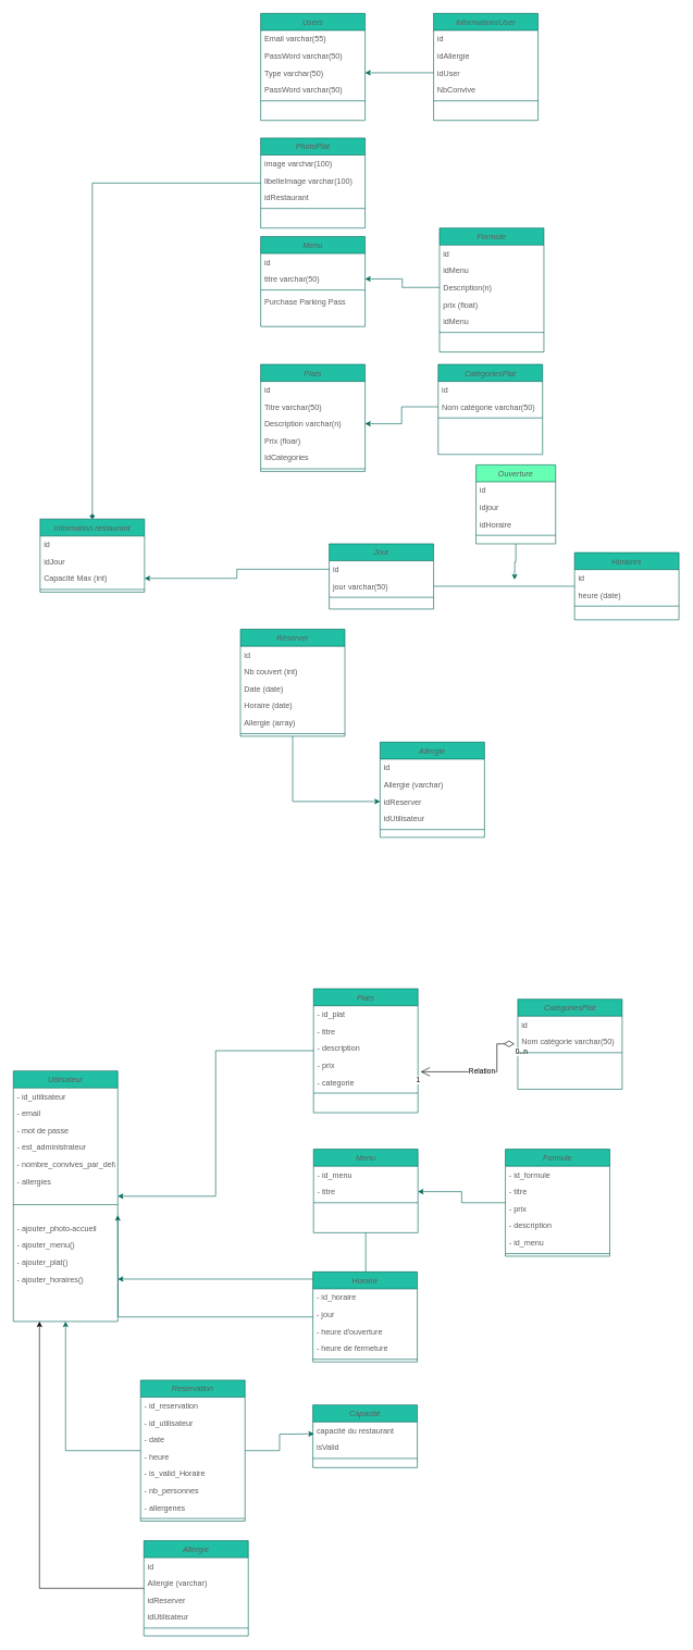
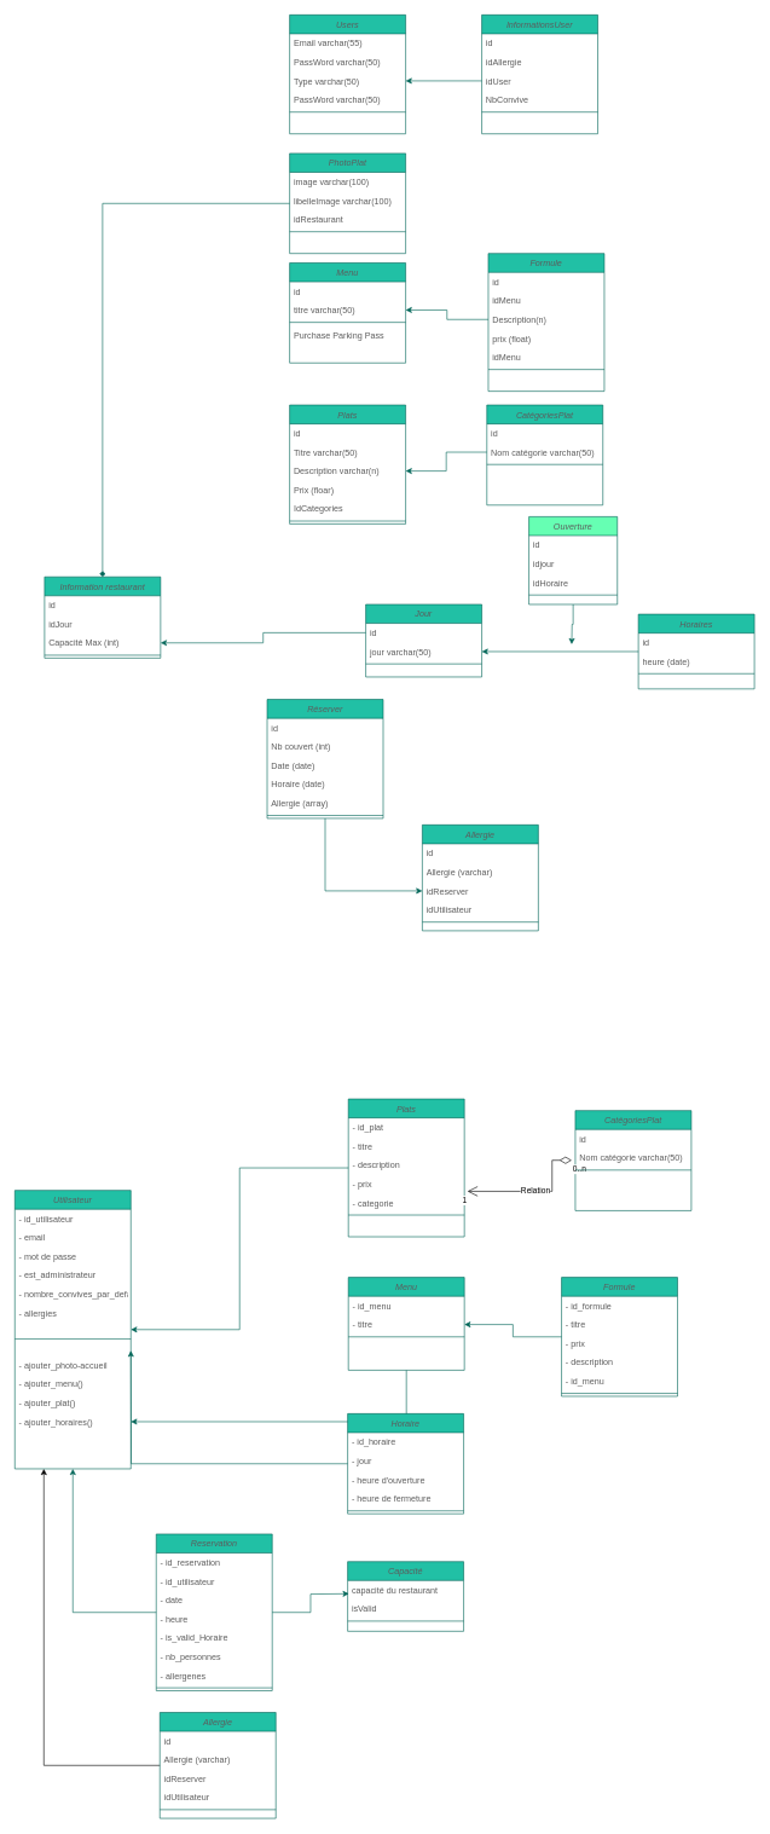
- <mxCell id="41" style="edgeStyle=orthogonalEdgeStyle;rounded=0;orthogonalLoop=1;jettySize=auto;html=1;entryX=1;entryY=0.5;entryDx=0;entryDy=0;strokeColor=#006658;fontColor=#5C5C5C;fillColor=#21C0A5;endArrow=none;" parent="1" source="42" target="39" edge="1"><mxGeometry relative="1" as="geometry" /></mxCell>
+ <mxCell id="41" style="edgeStyle=orthogonalEdgeStyle;rounded=0;orthogonalLoop=1;jettySize=auto;html=1;entryX=1;entryY=0.5;entryDx=0;entryDy=0;strokeColor=#006658;fontColor=#5C5C5C;fillColor=#21C0A5;" parent="1" source="42" target="39" edge="1"><mxGeometry relative="1" as="geometry" /></mxCell>
